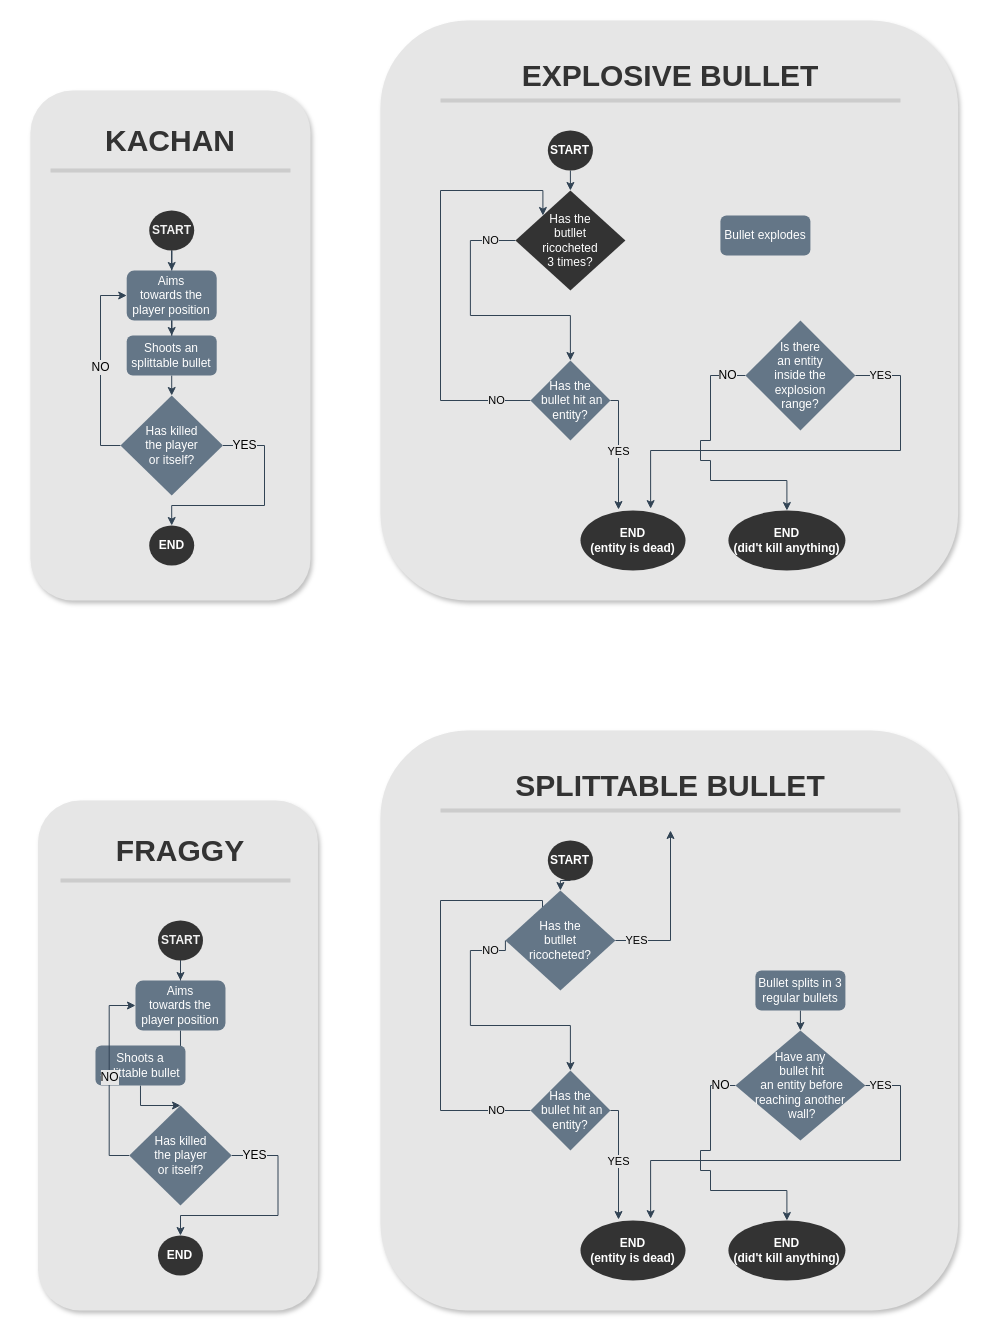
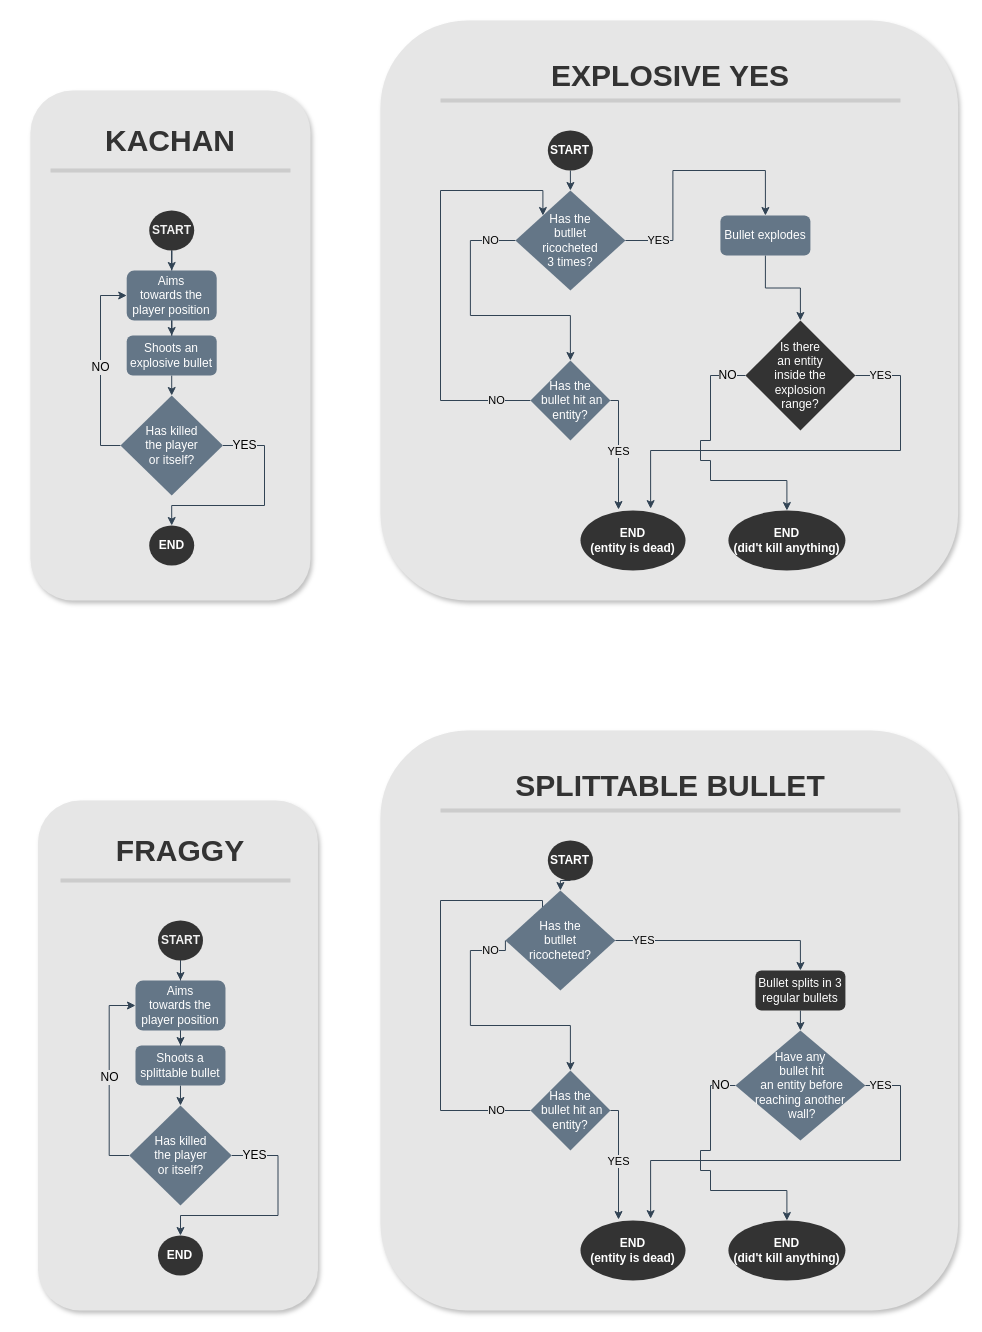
- <mxCell id="3" value="&lt;b style=&quot;&quot;&gt;&lt;font style=&quot;font-size: 30px;&quot;&gt;EXPLOSIVE BULLET&lt;/font&gt;&lt;br&gt;&lt;/b&gt;" style="rounded=0;whiteSpace=wrap;html=1;fillColor=none;strokeColor=none;fontColor=#333333;" vertex="1" parent="1"><mxGeometry x="380" y="30" width="580" height="90" as="geometry" /></mxCell>
+ <mxCell id="3" value="&lt;b style=&quot;&quot;&gt;&lt;font style=&quot;font-size: 30px;&quot;&gt;EXPLOSIVE YES&lt;/font&gt;&lt;br&gt;&lt;/b&gt;" style="rounded=0;whiteSpace=wrap;html=1;fillColor=none;strokeColor=none;fontColor=#333333;" vertex="1" parent="1"><mxGeometry x="380" y="30" width="580" height="90" as="geometry" /></mxCell>
+ <mxCell id="11" value="YES" style="edgeStyle=orthogonalEdgeStyle;rounded=0;orthogonalLoop=1;jettySize=auto;html=1;exitX=1;exitY=0.5;exitDx=0;exitDy=0;entryX=0.5;entryY=0;entryDx=0;entryDy=0;fillColor=#647687;strokeColor=#314354;labelBackgroundColor=#E6E6E6;" edge="1" parent="1" source="12" target="14"><mxGeometry x="-0.743" relative="1" as="geometry"><mxPoint x="699.91" y="240.118" as="targetPoint" /><mxPoint as="offset" /></mxGeometry></mxCell>
- <mxCell id="12" value="Has the&lt;br&gt;butllet&lt;br&gt;ricocheted &lt;br&gt;3 times?" style="rhombus;whiteSpace=wrap;html=1;fillColor=#333333;fontColor=#ffffff;strokeColor=none;" vertex="1" parent="1"><mxGeometry x="514.91" y="190" width="110" height="100" as="geometry" /></mxCell>
+ <mxCell id="12" value="Has the&lt;br&gt;butllet&lt;br&gt;ricocheted &lt;br&gt;3 times?" style="rhombus;whiteSpace=wrap;html=1;fillColor=#647687;fontColor=#ffffff;strokeColor=none;" vertex="1" parent="1"><mxGeometry x="514.91" y="190" width="110" height="100" as="geometry" /></mxCell>
+ <mxCell id="13" style="edgeStyle=orthogonalEdgeStyle;rounded=0;orthogonalLoop=1;jettySize=auto;html=1;exitX=0.5;exitY=1;exitDx=0;exitDy=0;entryX=0.5;entryY=0;entryDx=0;entryDy=0;fillColor=#647687;strokeColor=#314354;" edge="1" parent="1" source="14" target="17"><mxGeometry relative="1" as="geometry" /></mxCell>
- <mxCell id="26" value="Shoots an splittable bullet" style="rounded=1;whiteSpace=wrap;html=1;fillColor=#647687;fontColor=#ffffff;strokeColor=none;" vertex="1" parent="1"><mxGeometry x="126.21" y="335" width="90" height="40" as="geometry" /></mxCell>
+ <mxCell id="26" value="Shoots an explosive bullet" style="rounded=1;whiteSpace=wrap;html=1;fillColor=#647687;fontColor=#ffffff;strokeColor=none;" vertex="1" parent="1"><mxGeometry x="126.21" y="335" width="90" height="40" as="geometry" /></mxCell>
- <mxCell id="17" value="Is there &lt;br&gt;an entity&lt;br&gt;inside the &lt;br&gt;explosion &lt;br&gt;range?" style="rhombus;whiteSpace=wrap;html=1;fillColor=#647687;fontColor=#ffffff;strokeColor=none;" vertex="1" parent="1"><mxGeometry x="744.91" y="320" width="110" height="110" as="geometry" /></mxCell>
+ <mxCell id="17" value="Is there &lt;br&gt;an entity&lt;br&gt;inside the &lt;br&gt;explosion &lt;br&gt;range?" style="rhombus;whiteSpace=wrap;html=1;fillColor=#333333;fontColor=#ffffff;strokeColor=none;" vertex="1" parent="1"><mxGeometry x="744.91" y="320" width="110" height="110" as="geometry" /></mxCell>
- <mxCell id="55" value="YES" style="edgeStyle=orthogonalEdgeStyle;rounded=0;orthogonalLoop=1;jettySize=auto;html=1;exitX=1;exitY=0.5;exitDx=0;exitDy=0;fillColor=#647687;strokeColor=#314354;labelBackgroundColor=#E6E6E6;" edge="1" parent="1" source="56" target="47"><mxGeometry x="-0.743" relative="1" as="geometry"><mxPoint x="699.91" y="950.118" as="targetPoint" /><mxPoint as="offset" /></mxGeometry></mxCell>
+ <mxCell id="55" value="YES" style="edgeStyle=orthogonalEdgeStyle;rounded=0;orthogonalLoop=1;jettySize=auto;html=1;exitX=1;exitY=0.5;exitDx=0;exitDy=0;entryX=0.5;entryY=0;entryDx=0;entryDy=0;fillColor=#647687;strokeColor=#314354;labelBackgroundColor=#E6E6E6;" edge="1" parent="1" source="56" target="58"><mxGeometry x="-0.743" relative="1" as="geometry"><mxPoint x="699.91" y="950.118" as="targetPoint" /><mxPoint as="offset" /></mxGeometry></mxCell>
- <mxCell id="58" value="Bullet splits in 3&lt;br&gt;regular bullets" style="rounded=1;whiteSpace=wrap;html=1;fillColor=#647687;fontColor=#ffffff;strokeColor=none;" vertex="1" parent="1"><mxGeometry x="754.91" y="970" width="90" height="40" as="geometry" /></mxCell>
+ <mxCell id="58" value="Bullet splits in 3&lt;br&gt;regular bullets" style="rounded=1;whiteSpace=wrap;html=1;fillColor=#333333;fontColor=#ffffff;strokeColor=none;" vertex="1" parent="1"><mxGeometry x="754.91" y="970" width="90" height="40" as="geometry" /></mxCell>
- <mxCell id="39" value="Shoots a splittable bullet" style="rounded=1;whiteSpace=wrap;html=1;fillColor=#647687;fontColor=#ffffff;strokeColor=none;" vertex="1" parent="1"><mxGeometry x="94.98" y="1045" width="90" height="40" as="geometry" /></mxCell>
+ <mxCell id="39" value="Shoots a splittable bullet" style="rounded=1;whiteSpace=wrap;html=1;fillColor=#647687;fontColor=#ffffff;strokeColor=none;" vertex="1" parent="1"><mxGeometry x="134.98" y="1045" width="90" height="40" as="geometry" /></mxCell>
